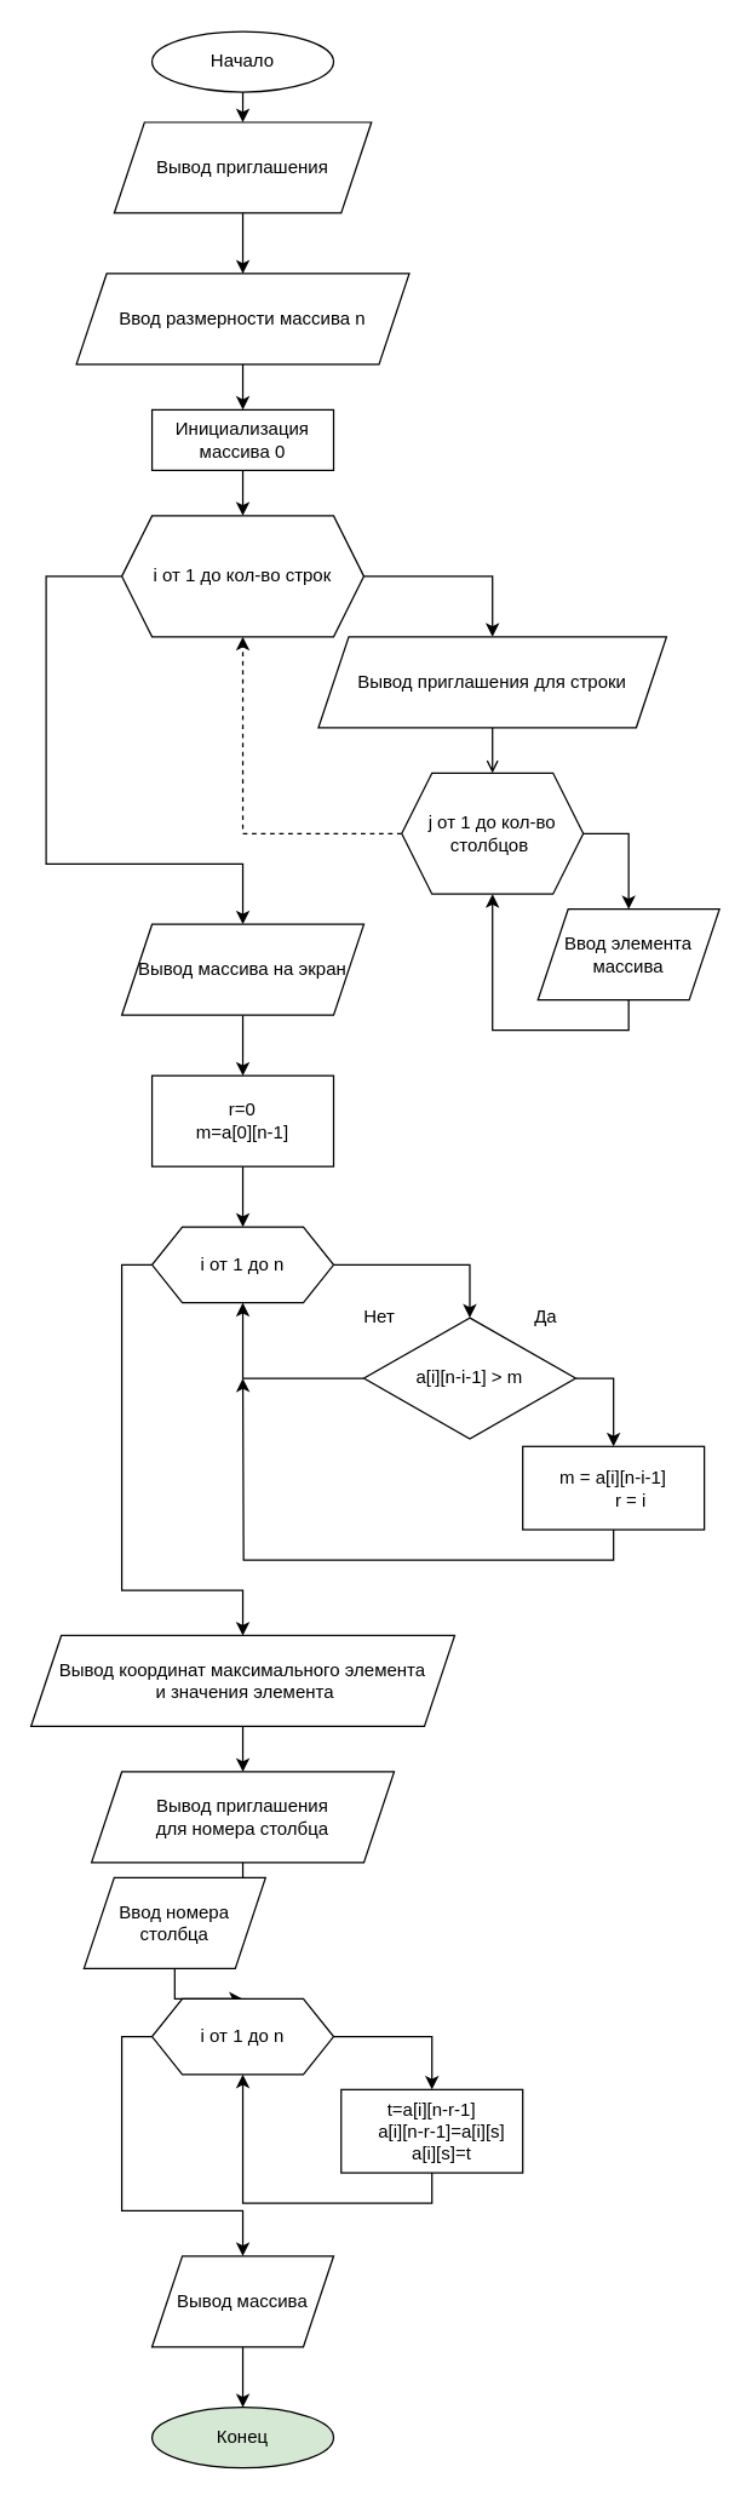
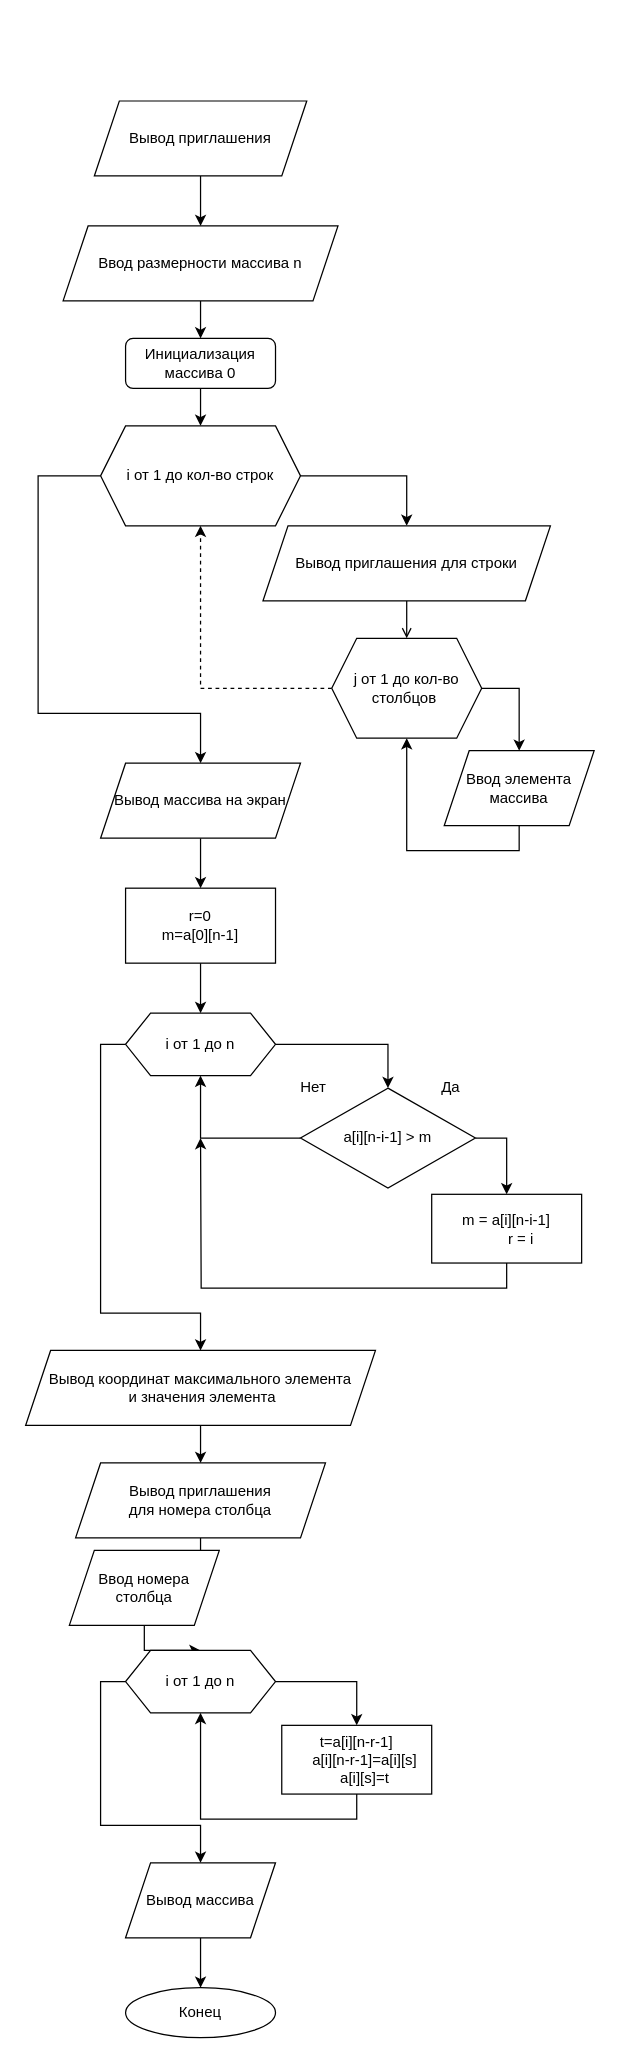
- <mxCell id="3" value="Начало" style="ellipse;whiteSpace=wrap;html=1;" parent="1" vertex="1"><mxGeometry x="100" y="20" width="120" height="40" as="geometry" /></mxCell>
- <mxCell id="2" style="edgeStyle=orthogonalEdgeStyle;rounded=0;orthogonalLoop=1;jettySize=auto;html=1;exitX=0.5;exitY=1;exitDx=0;exitDy=0;entryX=0.5;entryY=0;entryDx=0;entryDy=0;" parent="1" source="3" target="5" edge="1"><mxGeometry relative="1" as="geometry"><mxPoint x="160" y="80" as="targetPoint" /></mxGeometry></mxCell>
- <mxCell id="19" value="Инициализация массива 0" style="rounded=0;whiteSpace=wrap;html=1;" parent="1" vertex="1"><mxGeometry x="100" y="270" width="120" height="40" as="geometry" /></mxCell>
+ <mxCell id="19" value="Инициализация массива 0" style="whiteSpace=wrap;html=1;rounded=1;" parent="1" vertex="1"><mxGeometry x="100" y="270" width="120" height="40" as="geometry" /></mxCell>
- <mxCell id="14" value="Конец" style="ellipse;whiteSpace=wrap;html=1;fillColor=#d5e8d4;" parent="1" vertex="1"><mxGeometry x="100" y="1590" width="120" height="40" as="geometry" /></mxCell>
+ <mxCell id="14" value="Конец" style="ellipse;whiteSpace=wrap;html=1;" parent="1" vertex="1"><mxGeometry x="100" y="1590" width="120" height="40" as="geometry" /></mxCell>
